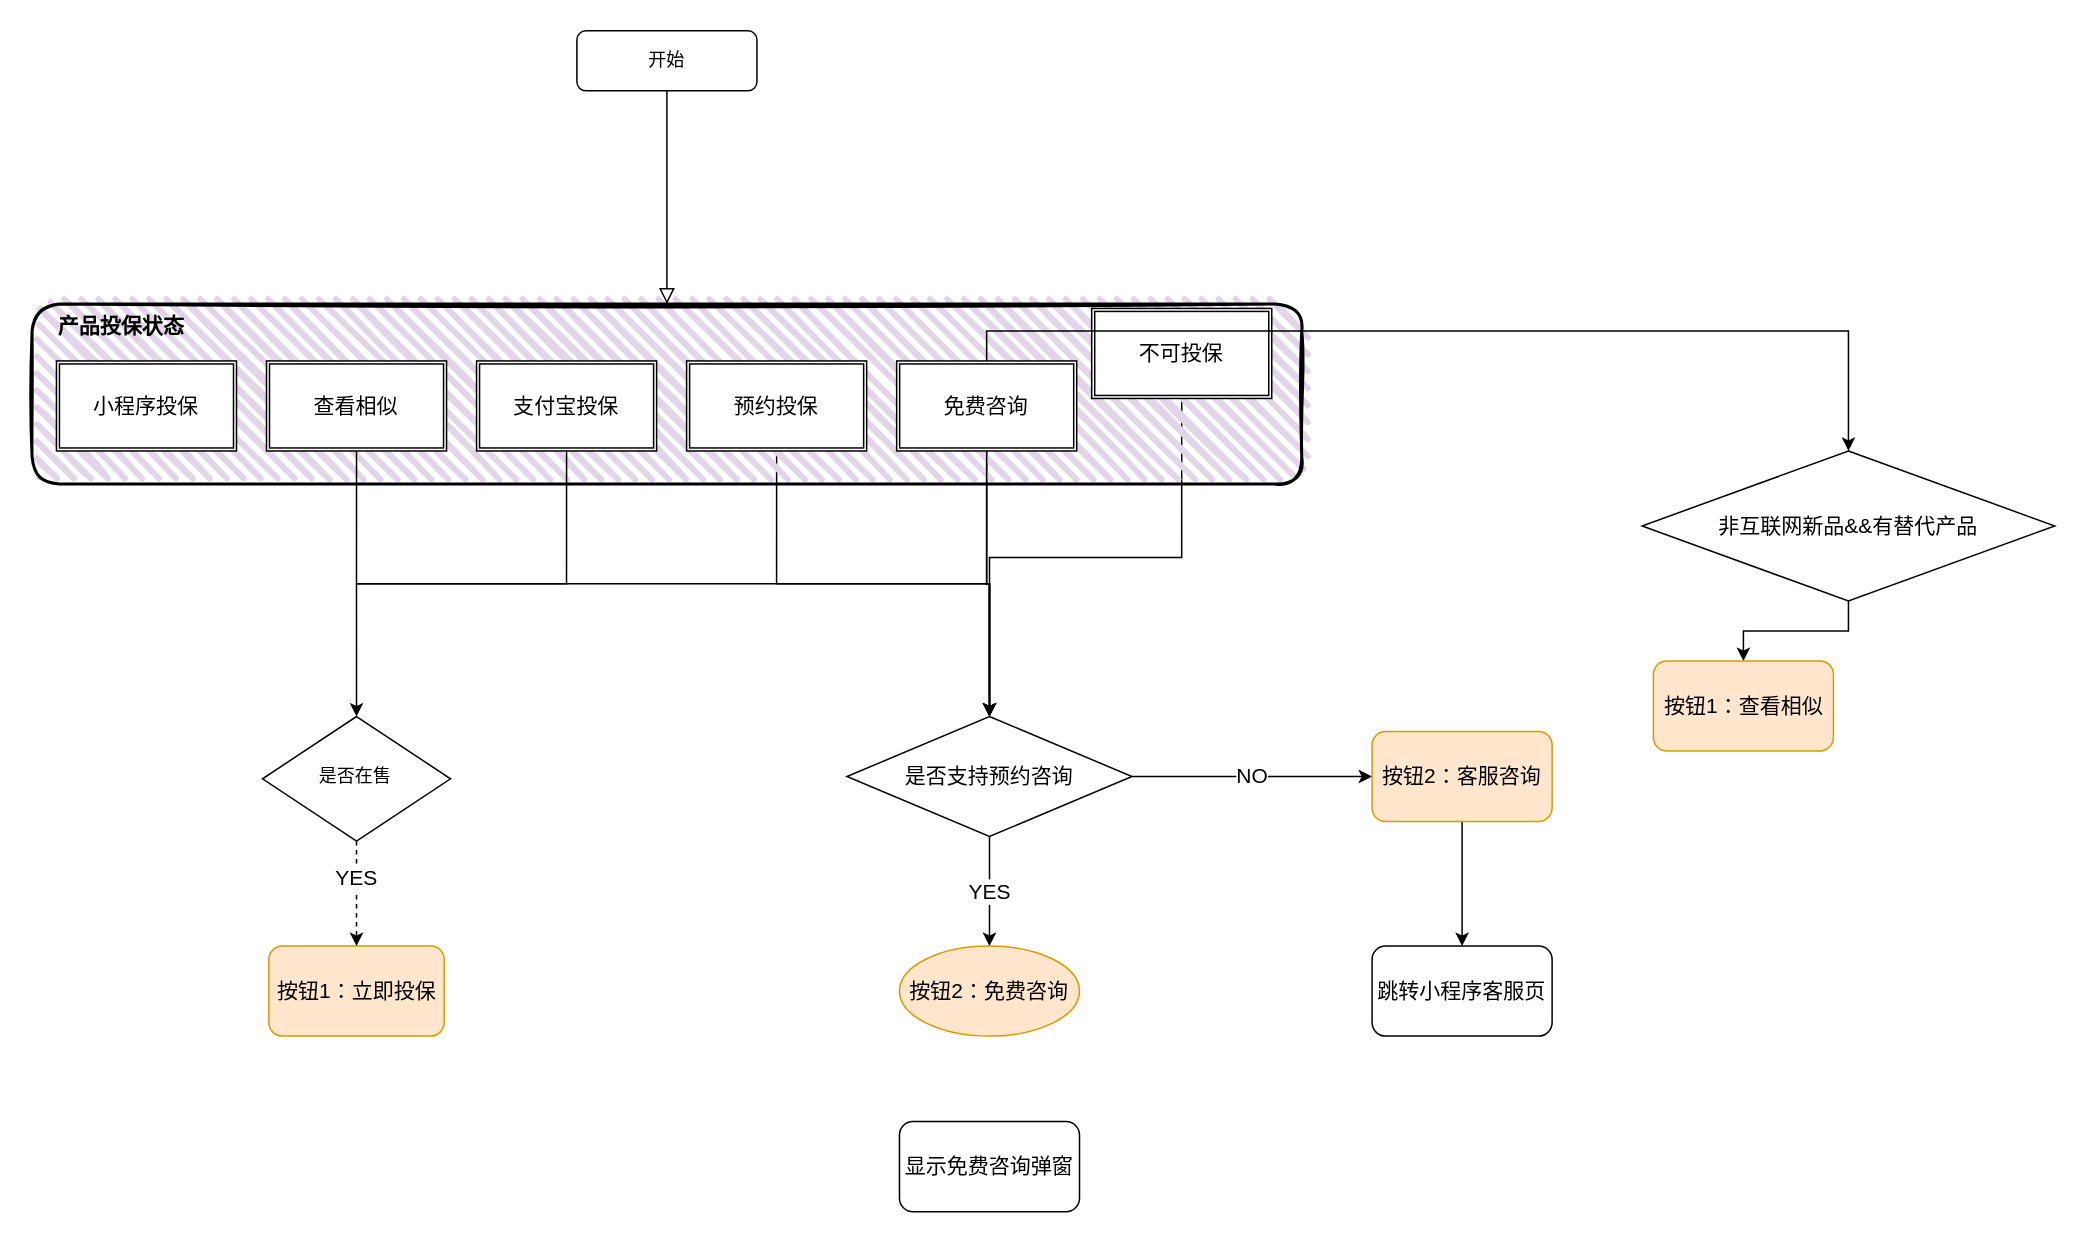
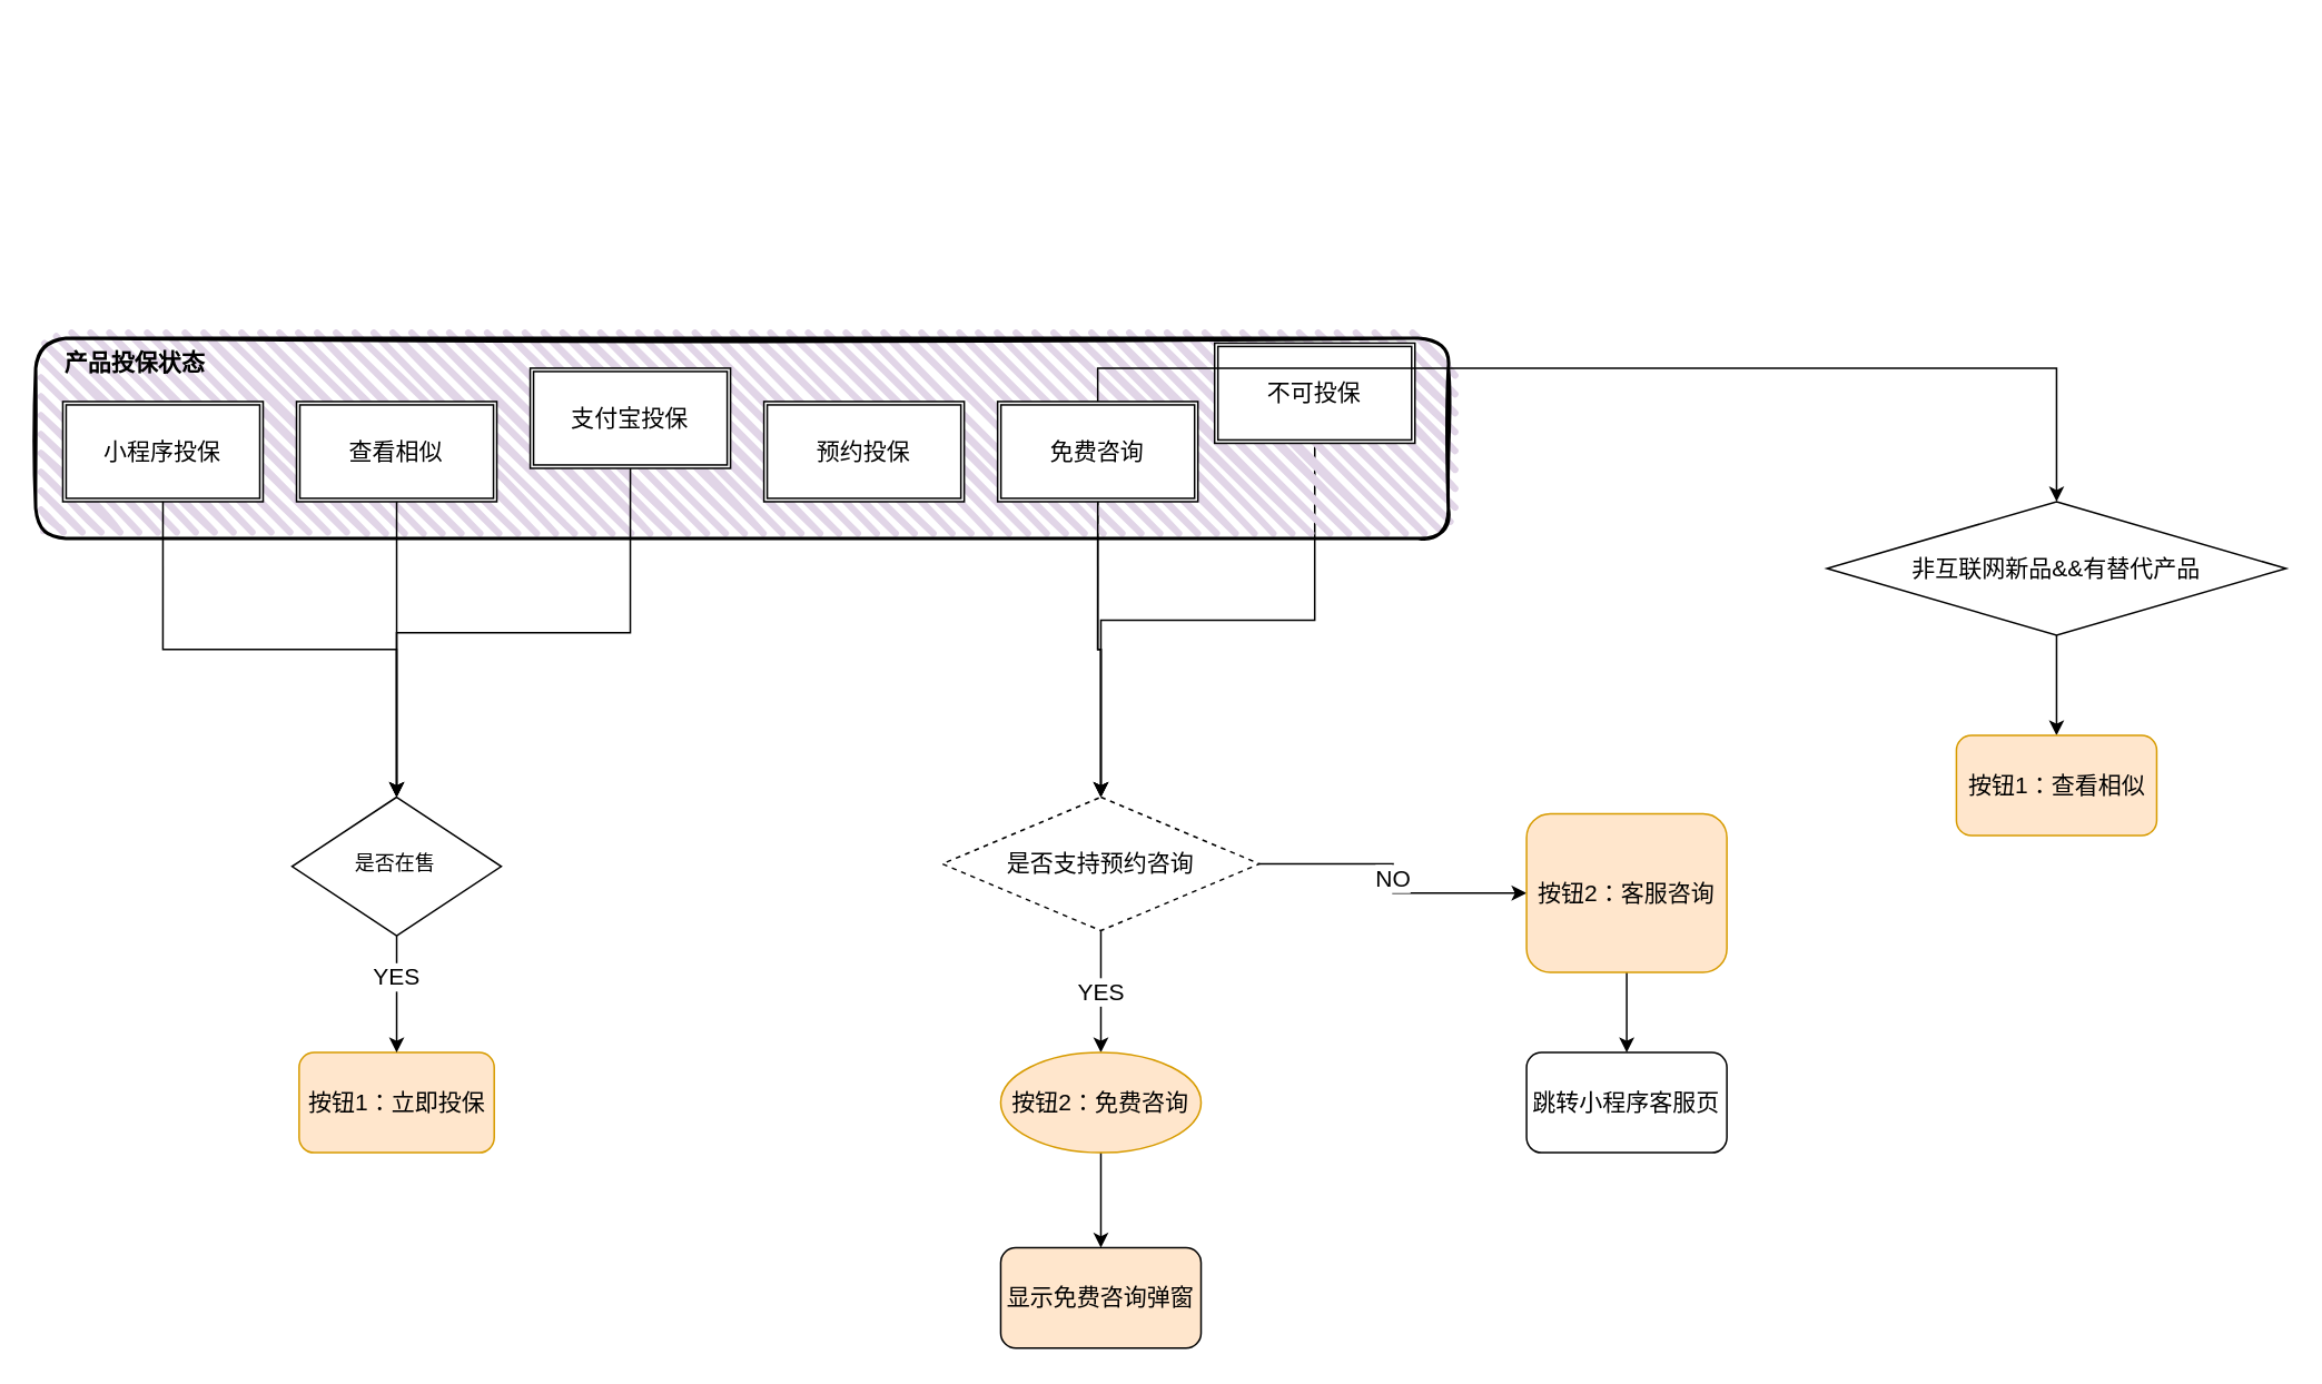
- <mxCell id="3" value="开始" style="rounded=1;whiteSpace=wrap;html=1;fontSize=12;glass=0;strokeWidth=1;shadow=0;" parent="1" vertex="1"><mxGeometry x="384.01" y="20" width="120" height="40" as="geometry" /></mxCell>
- <mxCell id="2" value="" style="rounded=0;html=1;jettySize=auto;orthogonalLoop=1;fontSize=11;endArrow=block;endFill=0;endSize=8;strokeWidth=1;shadow=0;labelBackgroundColor=none;edgeStyle=orthogonalEdgeStyle;entryX=0.5;entryY=0;entryDx=0;entryDy=0;" parent="1" source="3" target="12" edge="1"><mxGeometry relative="1" as="geometry"><mxPoint x="444" y="40" as="targetPoint" /></mxGeometry></mxCell>
- <mxCell id="15" value="支付宝投保" style="shape=ext;double=1;rounded=0;whiteSpace=wrap;html=1;fillStyle=hachure;fontSize=14;" vertex="1" parent="11"><mxGeometry x="296.25" y="38" width="120" height="60" as="geometry" /></mxCell>
+ <mxCell id="15" value="支付宝投保" style="shape=ext;double=1;rounded=0;whiteSpace=wrap;html=1;fillStyle=hachure;fontSize=14;" vertex="1" parent="11"><mxGeometry x="296.25" y="18" width="120" height="60" as="geometry" /></mxCell>
- <mxCell id="4" style="edgeStyle=orthogonalEdgeStyle;rounded=0;orthogonalLoop=1;jettySize=auto;html=1;exitX=0.5;exitY=1;exitDx=0;exitDy=0;entryX=0.5;entryY=0;entryDx=0;entryDy=0;fontSize=14;" edge="1" parent="1" source="16" target="10"><mxGeometry relative="1" as="geometry" /></mxCell>
- <mxCell id="34" value="&lt;font&gt;非互联网新品&amp;amp;&amp;amp;有替代产品&lt;/font&gt;" style="rhombus;whiteSpace=wrap;html=1;fillStyle=hachure;fontSize=14;fontColor=#000000;" vertex="1" parent="1"><mxGeometry x="1094" y="300" width="275" height="100" as="geometry" /></mxCell>
+ <mxCell id="34" value="&lt;font&gt;非互联网新品&amp;amp;&amp;amp;有替代产品&lt;/font&gt;" style="rhombus;whiteSpace=wrap;html=1;fillStyle=hachure;fontSize=14;fontColor=#000000;" vertex="1" parent="1"><mxGeometry x="1094" y="300" width="275" height="80" as="geometry" /></mxCell>
+ <mxCell id="30" style="edgeStyle=orthogonalEdgeStyle;rounded=0;orthogonalLoop=1;jettySize=auto;html=1;exitX=0.5;exitY=1;exitDx=0;exitDy=0;entryX=0.5;entryY=0;entryDx=0;entryDy=0;fontSize=14;fontColor=#000000;" edge="1" parent="1" source="13" target="27"><mxGeometry relative="1" as="geometry" /></mxCell>
- <mxCell id="28" style="edgeStyle=orthogonalEdgeStyle;rounded=0;orthogonalLoop=1;jettySize=auto;html=1;exitX=0.5;exitY=1;exitDx=0;exitDy=0;fontSize=14;fontColor=#000000;" edge="1" parent="1" source="14" target="10"><mxGeometry relative="1" as="geometry" /></mxCell>
+ <mxCell id="28" style="edgeStyle=orthogonalEdgeStyle;rounded=0;orthogonalLoop=1;jettySize=auto;html=1;exitX=0.5;exitY=1;exitDx=0;exitDy=0;entryX=0.5;entryY=0;entryDx=0;entryDy=0;fontSize=14;fontColor=#000000;" edge="1" parent="1" source="14" target="27"><mxGeometry relative="1" as="geometry" /></mxCell>
- <mxCell id="35" value="按钮1：查看相似" style="rounded=1;whiteSpace=wrap;html=1;fontSize=14;fillStyle=hachure;fillColor=#ffe6cc;strokeColor=#d79b00;" vertex="1" parent="1"><mxGeometry x="1101.5" y="440" width="120" height="60" as="geometry" /></mxCell>
+ <mxCell id="35" value="按钮1：查看相似" style="rounded=1;whiteSpace=wrap;html=1;fontSize=14;fillStyle=hachure;fillColor=#ffe6cc;strokeColor=#d79b00;" vertex="1" parent="1"><mxGeometry x="1171.5" y="440" width="120" height="60" as="geometry" /></mxCell>
- <mxCell id="10" value="是否支持预约咨询" style="rhombus;whiteSpace=wrap;html=1;fillStyle=hachure;fontSize=14;" vertex="1" parent="1"><mxGeometry x="564" y="477" width="190" height="80" as="geometry" /></mxCell>
+ <mxCell id="10" value="是否支持预约咨询" style="rhombus;whiteSpace=wrap;html=1;fillStyle=hachure;fontSize=14;dashed=1;" vertex="1" parent="1"><mxGeometry x="564" y="477" width="190" height="80" as="geometry" /></mxCell>
- <mxCell id="22" value="按钮2：客服咨询" style="rounded=1;whiteSpace=wrap;html=1;fontSize=14;fillStyle=hachure;fillColor=#ffe6cc;strokeColor=#d79b00;" vertex="1" parent="1"><mxGeometry x="914" y="487" width="120" height="60" as="geometry" /></mxCell>
+ <mxCell id="22" value="按钮2：客服咨询" style="rounded=1;whiteSpace=wrap;html=1;fontSize=14;fillStyle=hachure;fillColor=#ffe6cc;strokeColor=#d79b00;" vertex="1" parent="1"><mxGeometry x="914" y="487" width="120" height="95" as="geometry" /></mxCell>
- <mxCell id="25" style="edgeStyle=orthogonalEdgeStyle;rounded=0;orthogonalLoop=1;jettySize=auto;html=1;exitX=0.5;exitY=1;exitDx=0;exitDy=0;entryX=0.5;entryY=0;entryDx=0;entryDy=0;fontSize=14;fontColor=#000000;dashed=1;" edge="1" parent="1" source="27" target="7"><mxGeometry relative="1" as="geometry" /></mxCell>
+ <mxCell id="25" style="edgeStyle=orthogonalEdgeStyle;rounded=0;orthogonalLoop=1;jettySize=auto;html=1;exitX=0.5;exitY=1;exitDx=0;exitDy=0;entryX=0.5;entryY=0;entryDx=0;entryDy=0;fontSize=14;fontColor=#000000;" edge="1" parent="1" source="27" target="7"><mxGeometry relative="1" as="geometry" /></mxCell>
+ <mxCell id="19" value="" style="edgeStyle=orthogonalEdgeStyle;rounded=0;orthogonalLoop=1;jettySize=auto;html=1;fontSize=14;fontColor=#000000;" edge="1" parent="1" source="20" target="24"><mxGeometry relative="1" as="geometry" /></mxCell>
- <mxCell id="24" value="显示免费咨询弹窗" style="rounded=1;whiteSpace=wrap;html=1;fontSize=14;fillStyle=hachure;" vertex="1" parent="1"><mxGeometry x="599" y="747" width="120" height="60" as="geometry" /></mxCell>
+ <mxCell id="24" value="显示免费咨询弹窗" style="rounded=1;whiteSpace=wrap;html=1;fontSize=14;fillStyle=hachure;fillColor=#ffe6cc;" vertex="1" parent="1"><mxGeometry x="599" y="747" width="120" height="60" as="geometry" /></mxCell>
